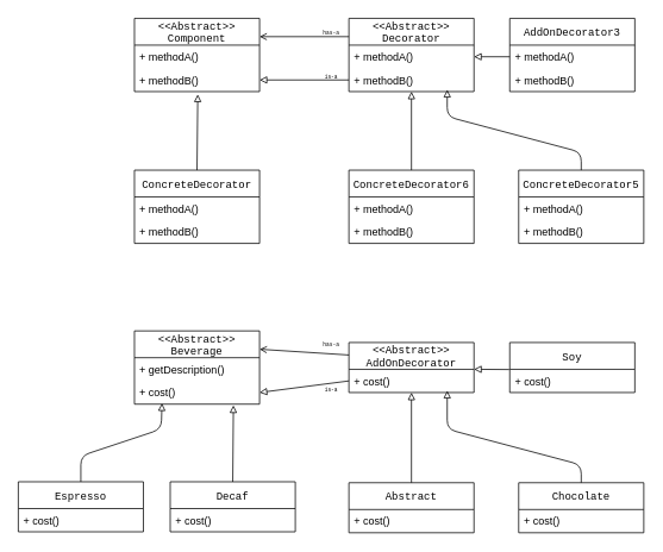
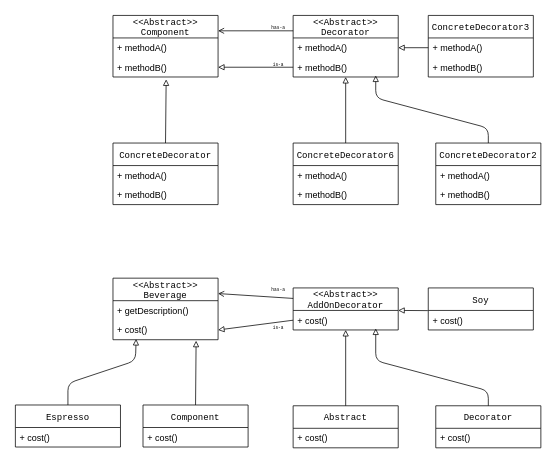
- <mxCell id="24" value="AddOnDecorator3" style="swimlane;fontStyle=0;childLayout=stackLayout;horizontal=1;startSize=30;fillColor=none;horizontalStack=0;resizeParent=1;resizeParentMax=0;resizeLast=0;collapsible=1;marginBottom=0;fontFamily=Courier New;" vertex="1" parent="1"><mxGeometry x="570" y="20" width="140" height="82" as="geometry" /></mxCell>
+ <mxCell id="24" value="ConcreteDecorator3" style="swimlane;fontStyle=0;childLayout=stackLayout;horizontal=1;startSize=30;fillColor=none;horizontalStack=0;resizeParent=1;resizeParentMax=0;resizeLast=0;collapsible=1;marginBottom=0;fontFamily=Courier New;" vertex="1" parent="1"><mxGeometry x="570" y="20" width="140" height="82" as="geometry" /></mxCell>
- <mxCell id="21" value="ConcreteDecorator5" style="swimlane;fontStyle=0;childLayout=stackLayout;horizontal=1;startSize=30;fillColor=none;horizontalStack=0;resizeParent=1;resizeParentMax=0;resizeLast=0;collapsible=1;marginBottom=0;fontFamily=Courier New;" vertex="1" parent="1"><mxGeometry x="580" y="190" width="140" height="82" as="geometry" /></mxCell>
+ <mxCell id="21" value="ConcreteDecorator2" style="swimlane;fontStyle=0;childLayout=stackLayout;horizontal=1;startSize=30;fillColor=none;horizontalStack=0;resizeParent=1;resizeParentMax=0;resizeLast=0;collapsible=1;marginBottom=0;fontFamily=Courier New;" vertex="1" parent="1"><mxGeometry x="580" y="190" width="140" height="82" as="geometry" /></mxCell>
- <mxCell id="50" value="Decaf" style="swimlane;fontStyle=0;childLayout=stackLayout;horizontal=1;startSize=30;fillColor=none;horizontalStack=0;resizeParent=1;resizeParentMax=0;resizeLast=0;collapsible=1;marginBottom=0;fontFamily=Courier New;" vertex="1" parent="1"><mxGeometry x="190" y="538.94" width="140" height="56" as="geometry" /></mxCell>
+ <mxCell id="50" value="Component" style="swimlane;fontStyle=0;childLayout=stackLayout;horizontal=1;startSize=30;fillColor=none;horizontalStack=0;resizeParent=1;resizeParentMax=0;resizeLast=0;collapsible=1;marginBottom=0;fontFamily=Courier New;" vertex="1" parent="1"><mxGeometry x="190" y="538.94" width="140" height="56" as="geometry" /></mxCell>
- <mxCell id="44" value="Chocolate" style="swimlane;fontStyle=0;childLayout=stackLayout;horizontal=1;startSize=30;fillColor=none;horizontalStack=0;resizeParent=1;resizeParentMax=0;resizeLast=0;collapsible=1;marginBottom=0;fontFamily=Courier New;" vertex="1" parent="1"><mxGeometry x="580" y="540" width="140" height="56" as="geometry" /></mxCell>
+ <mxCell id="44" value="Decorator" style="swimlane;fontStyle=0;childLayout=stackLayout;horizontal=1;startSize=30;fillColor=none;horizontalStack=0;resizeParent=1;resizeParentMax=0;resizeLast=0;collapsible=1;marginBottom=0;fontFamily=Courier New;" vertex="1" parent="1"><mxGeometry x="580" y="540" width="140" height="56" as="geometry" /></mxCell>
